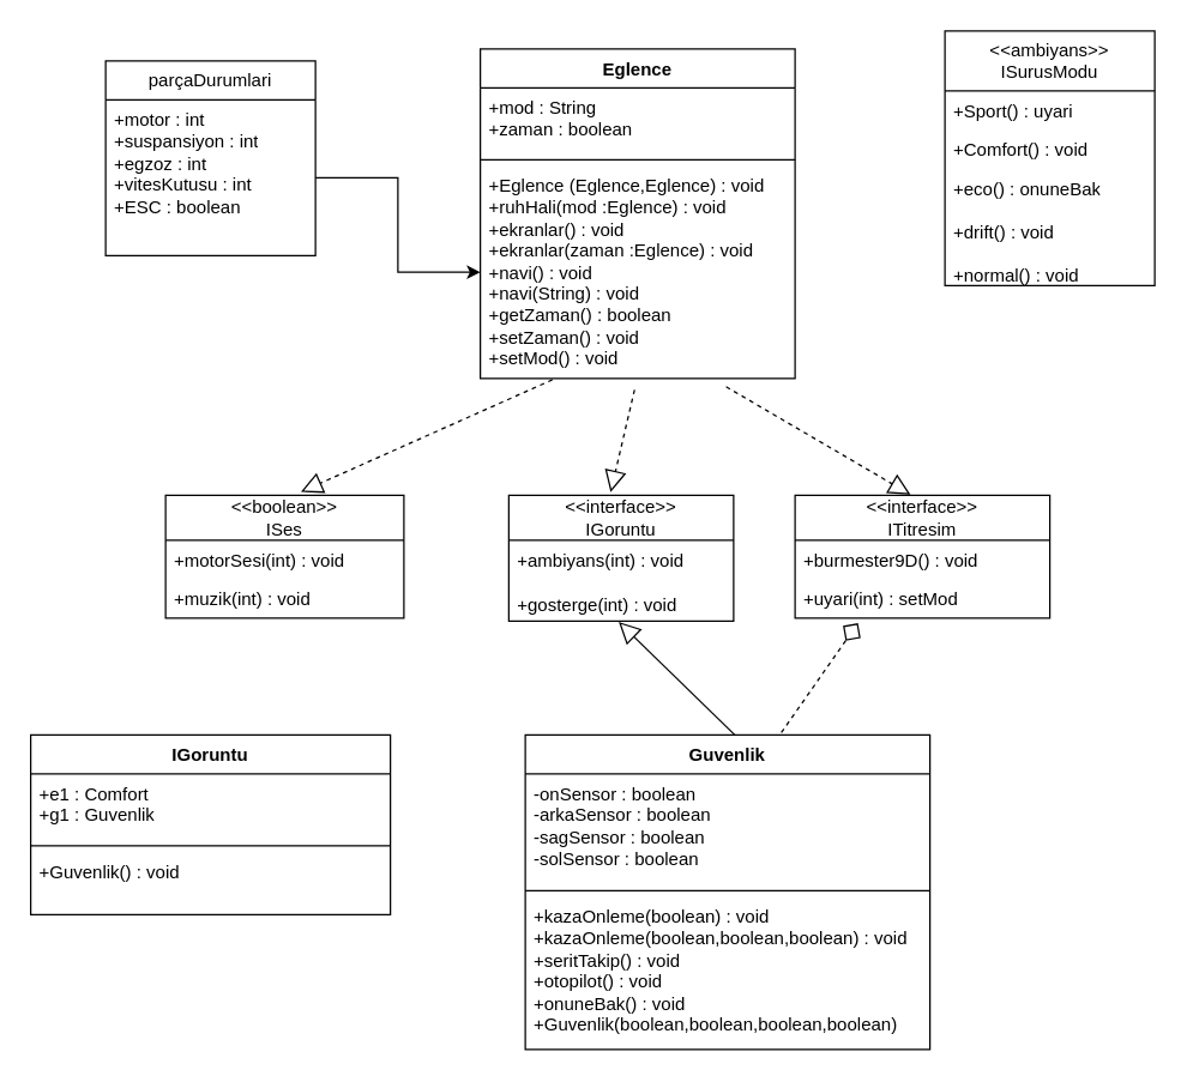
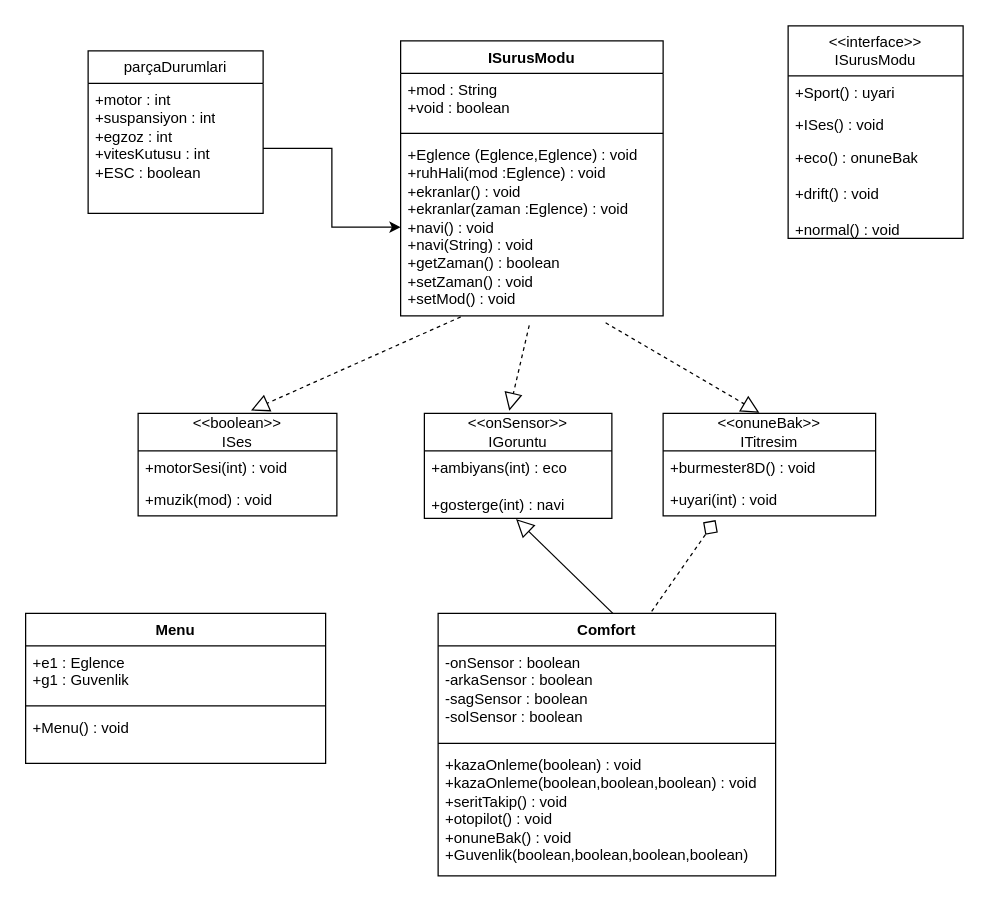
- <mxCell id="24" value="&amp;lt;&amp;lt;ambiyans&amp;gt;&amp;gt;&lt;br&gt;ISurusModu" style="swimlane;fontStyle=0;childLayout=stackLayout;horizontal=1;startSize=40;fillColor=none;horizontalStack=0;resizeParent=1;resizeParentMax=0;resizeLast=0;collapsible=1;marginBottom=0;whiteSpace=wrap;html=1;" vertex="1" parent="1"><mxGeometry x="630" y="20" width="140" height="170" as="geometry" /></mxCell>
+ <mxCell id="24" value="&amp;lt;&amp;lt;interface&amp;gt;&amp;gt;&lt;br&gt;ISurusModu" style="swimlane;fontStyle=0;childLayout=stackLayout;horizontal=1;startSize=40;fillColor=none;horizontalStack=0;resizeParent=1;resizeParentMax=0;resizeLast=0;collapsible=1;marginBottom=0;whiteSpace=wrap;html=1;" vertex="1" parent="1"><mxGeometry x="630" y="20" width="140" height="170" as="geometry" /></mxCell>
- <mxCell id="13" value="Eglence" style="swimlane;fontStyle=1;align=center;verticalAlign=top;childLayout=stackLayout;horizontal=1;startSize=26;horizontalStack=0;resizeParent=1;resizeParentMax=0;resizeLast=0;collapsible=1;marginBottom=0;whiteSpace=wrap;html=1;" vertex="1" parent="1"><mxGeometry x="320" y="32" width="210" height="220" as="geometry" /></mxCell>
+ <mxCell id="13" value="ISurusModu" style="swimlane;fontStyle=1;align=center;verticalAlign=top;childLayout=stackLayout;horizontal=1;startSize=26;horizontalStack=0;resizeParent=1;resizeParentMax=0;resizeLast=0;collapsible=1;marginBottom=0;whiteSpace=wrap;html=1;" vertex="1" parent="1"><mxGeometry x="320" y="32" width="210" height="220" as="geometry" /></mxCell>
- <mxCell id="14" value="+mod : String&lt;br&gt;+zaman : boolean" style="text;strokeColor=none;fillColor=none;align=left;verticalAlign=top;spacingLeft=4;spacingRight=4;overflow=hidden;rotatable=0;points=[[0,0.5],[1,0.5]];portConstraint=eastwest;whiteSpace=wrap;html=1;" vertex="1" parent="13"><mxGeometry y="26" width="210" height="44" as="geometry" /></mxCell>
+ <mxCell id="14" value="+mod : String&lt;br&gt;+void : boolean" style="text;strokeColor=none;fillColor=none;align=left;verticalAlign=top;spacingLeft=4;spacingRight=4;overflow=hidden;rotatable=0;points=[[0,0.5],[1,0.5]];portConstraint=eastwest;whiteSpace=wrap;html=1;" vertex="1" parent="13"><mxGeometry y="26" width="210" height="44" as="geometry" /></mxCell>
- <mxCell id="26" value="+Comfort() : void&amp;nbsp;" style="text;strokeColor=none;fillColor=none;align=left;verticalAlign=top;spacingLeft=4;spacingRight=4;overflow=hidden;rotatable=0;points=[[0,0.5],[1,0.5]];portConstraint=eastwest;whiteSpace=wrap;html=1;" vertex="1" parent="24"><mxGeometry y="66" width="140" height="26" as="geometry" /></mxCell>
+ <mxCell id="26" value="+ISes() : void&amp;nbsp;" style="text;strokeColor=none;fillColor=none;align=left;verticalAlign=top;spacingLeft=4;spacingRight=4;overflow=hidden;rotatable=0;points=[[0,0.5],[1,0.5]];portConstraint=eastwest;whiteSpace=wrap;html=1;" vertex="1" parent="24"><mxGeometry y="66" width="140" height="26" as="geometry" /></mxCell>
- <mxCell id="5" value="&amp;lt;&amp;lt;interface&amp;gt;&amp;gt;&lt;br&gt;IGoruntu" style="swimlane;fontStyle=0;childLayout=stackLayout;horizontal=1;startSize=30;fillColor=none;horizontalStack=0;resizeParent=1;resizeParentMax=0;resizeLast=0;collapsible=1;marginBottom=0;whiteSpace=wrap;html=1;" vertex="1" parent="1"><mxGeometry x="339" y="330" width="150" height="84" as="geometry" /></mxCell>
+ <mxCell id="5" value="&amp;lt;&amp;lt;onSensor&amp;gt;&amp;gt;&lt;br&gt;IGoruntu" style="swimlane;fontStyle=0;childLayout=stackLayout;horizontal=1;startSize=30;fillColor=none;horizontalStack=0;resizeParent=1;resizeParentMax=0;resizeLast=0;collapsible=1;marginBottom=0;whiteSpace=wrap;html=1;" vertex="1" parent="1"><mxGeometry x="339" y="330" width="150" height="84" as="geometry" /></mxCell>
- <mxCell id="8" value="&amp;lt;&amp;lt;interface&amp;gt;&amp;gt;&lt;br&gt;ITitresim" style="swimlane;fontStyle=0;childLayout=stackLayout;horizontal=1;startSize=30;fillColor=none;horizontalStack=0;resizeParent=1;resizeParentMax=0;resizeLast=0;collapsible=1;marginBottom=0;whiteSpace=wrap;html=1;" vertex="1" parent="1"><mxGeometry x="530" y="330" width="170" height="82" as="geometry" /></mxCell>
+ <mxCell id="8" value="&amp;lt;&amp;lt;onuneBak&amp;gt;&amp;gt;&lt;br&gt;ITitresim" style="swimlane;fontStyle=0;childLayout=stackLayout;horizontal=1;startSize=30;fillColor=none;horizontalStack=0;resizeParent=1;resizeParentMax=0;resizeLast=0;collapsible=1;marginBottom=0;whiteSpace=wrap;html=1;" vertex="1" parent="1"><mxGeometry x="530" y="330" width="170" height="82" as="geometry" /></mxCell>
- <mxCell id="6" value="+ambiyans(int) : void&amp;nbsp;" style="text;strokeColor=none;fillColor=none;align=left;verticalAlign=top;spacingLeft=4;spacingRight=4;overflow=hidden;rotatable=0;points=[[0,0.5],[1,0.5]];portConstraint=eastwest;whiteSpace=wrap;html=1;" vertex="1" parent="5"><mxGeometry y="30" width="150" height="30" as="geometry" /></mxCell>
+ <mxCell id="6" value="+ambiyans(int) : eco&amp;nbsp;" style="text;strokeColor=none;fillColor=none;align=left;verticalAlign=top;spacingLeft=4;spacingRight=4;overflow=hidden;rotatable=0;points=[[0,0.5],[1,0.5]];portConstraint=eastwest;whiteSpace=wrap;html=1;" vertex="1" parent="5"><mxGeometry y="30" width="150" height="30" as="geometry" /></mxCell>
- <mxCell id="9" value="+burmester9D() : void&amp;nbsp;" style="text;strokeColor=none;fillColor=none;align=left;verticalAlign=top;spacingLeft=4;spacingRight=4;overflow=hidden;rotatable=0;points=[[0,0.5],[1,0.5]];portConstraint=eastwest;whiteSpace=wrap;html=1;" vertex="1" parent="8"><mxGeometry y="30" width="170" height="26" as="geometry" /></mxCell>
+ <mxCell id="9" value="+burmester8D() : void&amp;nbsp;" style="text;strokeColor=none;fillColor=none;align=left;verticalAlign=top;spacingLeft=4;spacingRight=4;overflow=hidden;rotatable=0;points=[[0,0.5],[1,0.5]];portConstraint=eastwest;whiteSpace=wrap;html=1;" vertex="1" parent="8"><mxGeometry y="30" width="170" height="26" as="geometry" /></mxCell>
- <mxCell id="4" value="+muzik(int) : void&amp;nbsp;" style="text;strokeColor=none;fillColor=none;align=left;verticalAlign=top;spacingLeft=4;spacingRight=4;overflow=hidden;rotatable=0;points=[[0,0.5],[1,0.5]];portConstraint=eastwest;whiteSpace=wrap;html=1;" vertex="1" parent="2"><mxGeometry y="56" width="159" height="26" as="geometry" /></mxCell>
+ <mxCell id="4" value="+muzik(mod) : void&amp;nbsp;" style="text;strokeColor=none;fillColor=none;align=left;verticalAlign=top;spacingLeft=4;spacingRight=4;overflow=hidden;rotatable=0;points=[[0,0.5],[1,0.5]];portConstraint=eastwest;whiteSpace=wrap;html=1;" vertex="1" parent="2"><mxGeometry y="56" width="159" height="26" as="geometry" /></mxCell>
- <mxCell id="10" value="+uyari(int) : setMod&amp;nbsp;" style="text;strokeColor=none;fillColor=none;align=left;verticalAlign=top;spacingLeft=4;spacingRight=4;overflow=hidden;rotatable=0;points=[[0,0.5],[1,0.5]];portConstraint=eastwest;whiteSpace=wrap;html=1;" vertex="1" parent="8"><mxGeometry y="56" width="170" height="26" as="geometry" /></mxCell>
+ <mxCell id="10" value="+uyari(int) : void&amp;nbsp;" style="text;strokeColor=none;fillColor=none;align=left;verticalAlign=top;spacingLeft=4;spacingRight=4;overflow=hidden;rotatable=0;points=[[0,0.5],[1,0.5]];portConstraint=eastwest;whiteSpace=wrap;html=1;" vertex="1" parent="8"><mxGeometry y="56" width="170" height="26" as="geometry" /></mxCell>
- <mxCell id="7" value="+gosterge(int) : void&amp;nbsp;" style="text;strokeColor=none;fillColor=none;align=left;verticalAlign=top;spacingLeft=4;spacingRight=4;overflow=hidden;rotatable=0;points=[[0,0.5],[1,0.5]];portConstraint=eastwest;whiteSpace=wrap;html=1;" vertex="1" parent="5"><mxGeometry y="60" width="150" height="24" as="geometry" /></mxCell>
+ <mxCell id="7" value="+gosterge(int) : navi&amp;nbsp;" style="text;strokeColor=none;fillColor=none;align=left;verticalAlign=top;spacingLeft=4;spacingRight=4;overflow=hidden;rotatable=0;points=[[0,0.5],[1,0.5]];portConstraint=eastwest;whiteSpace=wrap;html=1;" vertex="1" parent="5"><mxGeometry y="60" width="150" height="24" as="geometry" /></mxCell>
- <mxCell id="31" value="IGoruntu" style="swimlane;fontStyle=1;align=center;verticalAlign=top;childLayout=stackLayout;horizontal=1;startSize=26;horizontalStack=0;resizeParent=1;resizeParentMax=0;resizeLast=0;collapsible=1;marginBottom=0;whiteSpace=wrap;html=1;" vertex="1" parent="1"><mxGeometry x="20" y="490" width="240" height="120" as="geometry" /></mxCell>
+ <mxCell id="31" value="Menu" style="swimlane;fontStyle=1;align=center;verticalAlign=top;childLayout=stackLayout;horizontal=1;startSize=26;horizontalStack=0;resizeParent=1;resizeParentMax=0;resizeLast=0;collapsible=1;marginBottom=0;whiteSpace=wrap;html=1;" vertex="1" parent="1"><mxGeometry x="20" y="490" width="240" height="120" as="geometry" /></mxCell>
- <mxCell id="17" value="Guvenlik" style="swimlane;fontStyle=1;align=center;verticalAlign=top;childLayout=stackLayout;horizontal=1;startSize=26;horizontalStack=0;resizeParent=1;resizeParentMax=0;resizeLast=0;collapsible=1;marginBottom=0;whiteSpace=wrap;html=1;" vertex="1" parent="1"><mxGeometry x="350" y="490" width="270" height="210" as="geometry" /></mxCell>
+ <mxCell id="17" value="Comfort" style="swimlane;fontStyle=1;align=center;verticalAlign=top;childLayout=stackLayout;horizontal=1;startSize=26;horizontalStack=0;resizeParent=1;resizeParentMax=0;resizeLast=0;collapsible=1;marginBottom=0;whiteSpace=wrap;html=1;" vertex="1" parent="1"><mxGeometry x="350" y="490" width="270" height="210" as="geometry" /></mxCell>
- <mxCell id="32" value="+e1 : Comfort&lt;br&gt;+g1 : Guvenlik" style="text;strokeColor=none;fillColor=none;align=left;verticalAlign=top;spacingLeft=4;spacingRight=4;overflow=hidden;rotatable=0;points=[[0,0.5],[1,0.5]];portConstraint=eastwest;whiteSpace=wrap;html=1;" vertex="1" parent="31"><mxGeometry y="26" width="240" height="44" as="geometry" /></mxCell>
+ <mxCell id="32" value="+e1 : Eglence&lt;br&gt;+g1 : Guvenlik" style="text;strokeColor=none;fillColor=none;align=left;verticalAlign=top;spacingLeft=4;spacingRight=4;overflow=hidden;rotatable=0;points=[[0,0.5],[1,0.5]];portConstraint=eastwest;whiteSpace=wrap;html=1;" vertex="1" parent="31"><mxGeometry y="26" width="240" height="44" as="geometry" /></mxCell>
- <mxCell id="34" value="+Guvenlik() : void&amp;nbsp;" style="text;strokeColor=none;fillColor=none;align=left;verticalAlign=top;spacingLeft=4;spacingRight=4;overflow=hidden;rotatable=0;points=[[0,0.5],[1,0.5]];portConstraint=eastwest;whiteSpace=wrap;html=1;" vertex="1" parent="31"><mxGeometry y="78" width="240" height="42" as="geometry" /></mxCell>
+ <mxCell id="34" value="+Menu() : void&amp;nbsp;" style="text;strokeColor=none;fillColor=none;align=left;verticalAlign=top;spacingLeft=4;spacingRight=4;overflow=hidden;rotatable=0;points=[[0,0.5],[1,0.5]];portConstraint=eastwest;whiteSpace=wrap;html=1;" vertex="1" parent="31"><mxGeometry y="78" width="240" height="42" as="geometry" /></mxCell>
